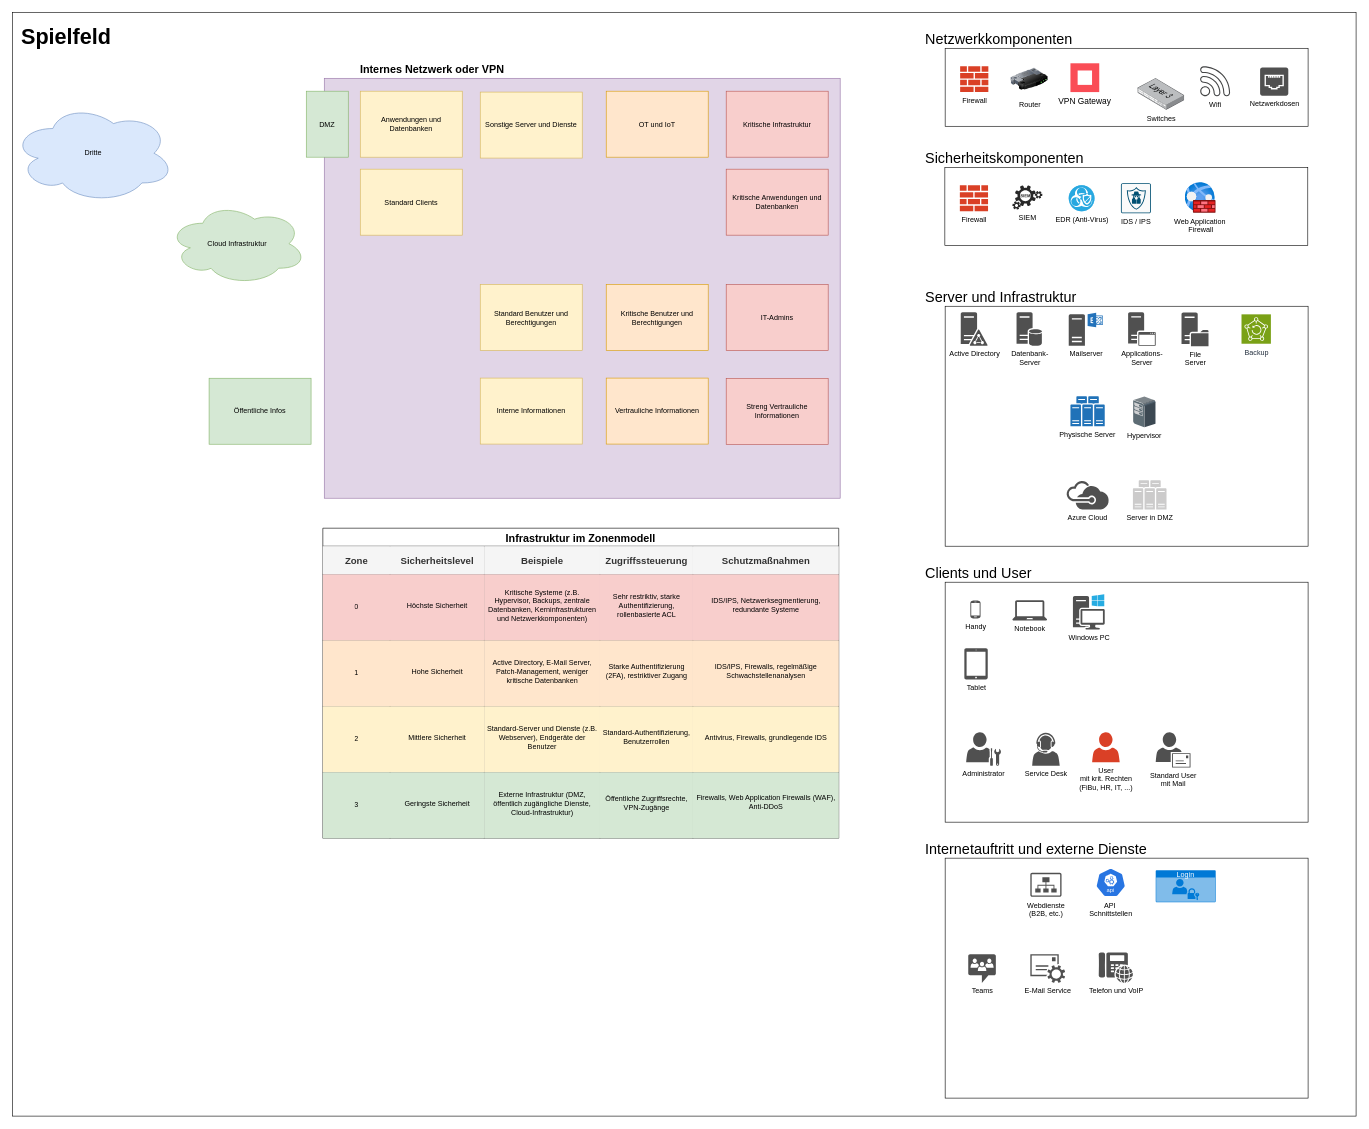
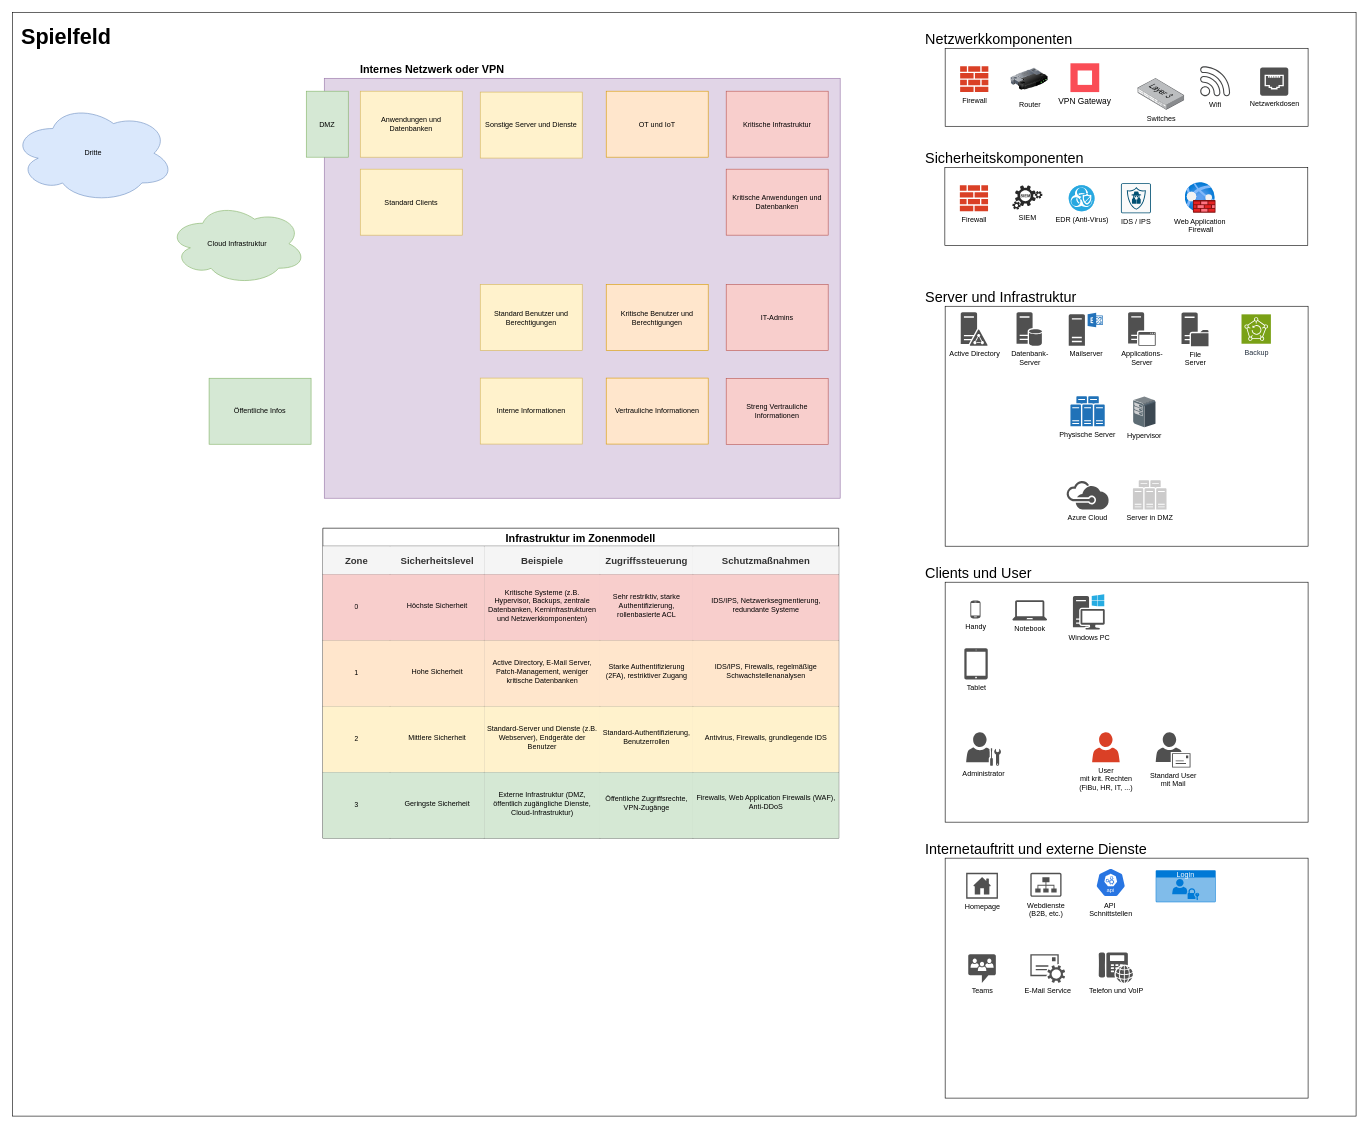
- <mxCell id="27" value="Service Desk" style="sketch=0;pointerEvents=1;shadow=0;dashed=0;html=1;strokeColor=none;fillColor=#505050;labelPosition=center;verticalLabelPosition=bottom;verticalAlign=top;outlineConnect=0;align=center;shape=mxgraph.office.users.call_center_agent;" vertex="1" parent="1"><mxGeometry x="1720" y="1221" width="46" height="55" as="geometry" /></mxCell>
+ <mxCell id="39" value="Homepage" style="sketch=0;pointerEvents=1;shadow=0;dashed=0;html=1;strokeColor=none;fillColor=#505050;labelPosition=center;verticalLabelPosition=bottom;verticalAlign=top;outlineConnect=0;align=center;shape=mxgraph.office.concepts.home_page;" vertex="1" parent="1"><mxGeometry x="1610" y="1454.5" width="53" height="43" as="geometry" /></mxCell>
